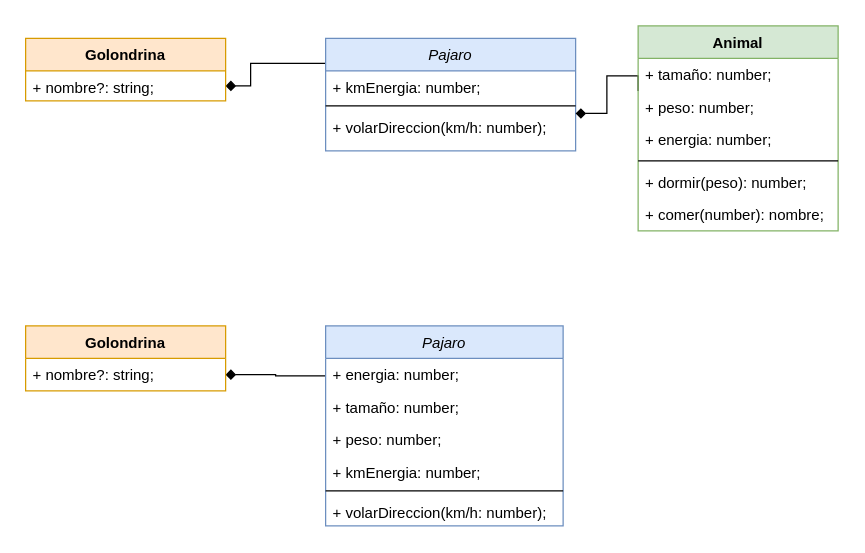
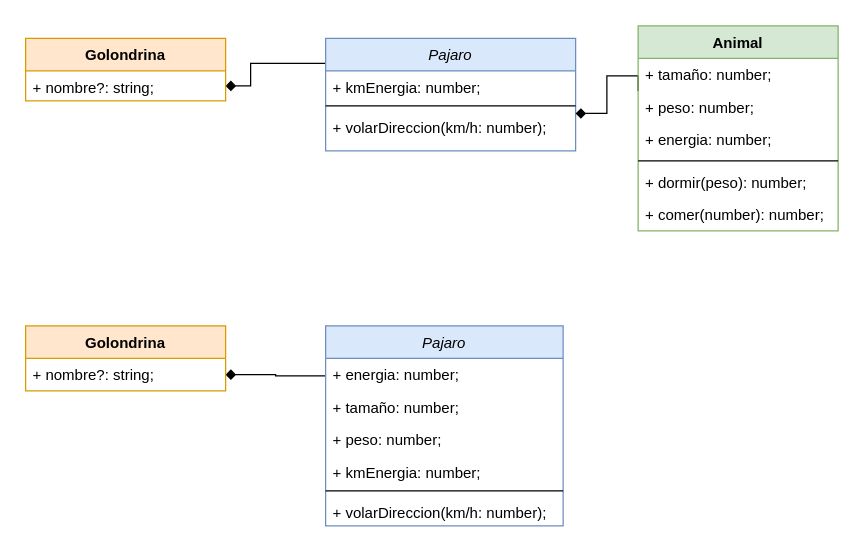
- <mxCell id="14" value="+ comer(number): nombre;" style="text;strokeColor=none;fillColor=none;align=left;verticalAlign=top;spacingLeft=4;spacingRight=4;overflow=hidden;rotatable=0;points=[[0,0.5],[1,0.5]];portConstraint=eastwest;labelBackgroundColor=none;" vertex="1" parent="8"><mxGeometry y="138" width="160" height="26" as="geometry" /></mxCell>
+ <mxCell id="14" value="+ comer(number): number;" style="text;strokeColor=none;fillColor=none;align=left;verticalAlign=top;spacingLeft=4;spacingRight=4;overflow=hidden;rotatable=0;points=[[0,0.5],[1,0.5]];portConstraint=eastwest;labelBackgroundColor=none;" vertex="1" parent="8"><mxGeometry y="138" width="160" height="26" as="geometry" /></mxCell>
